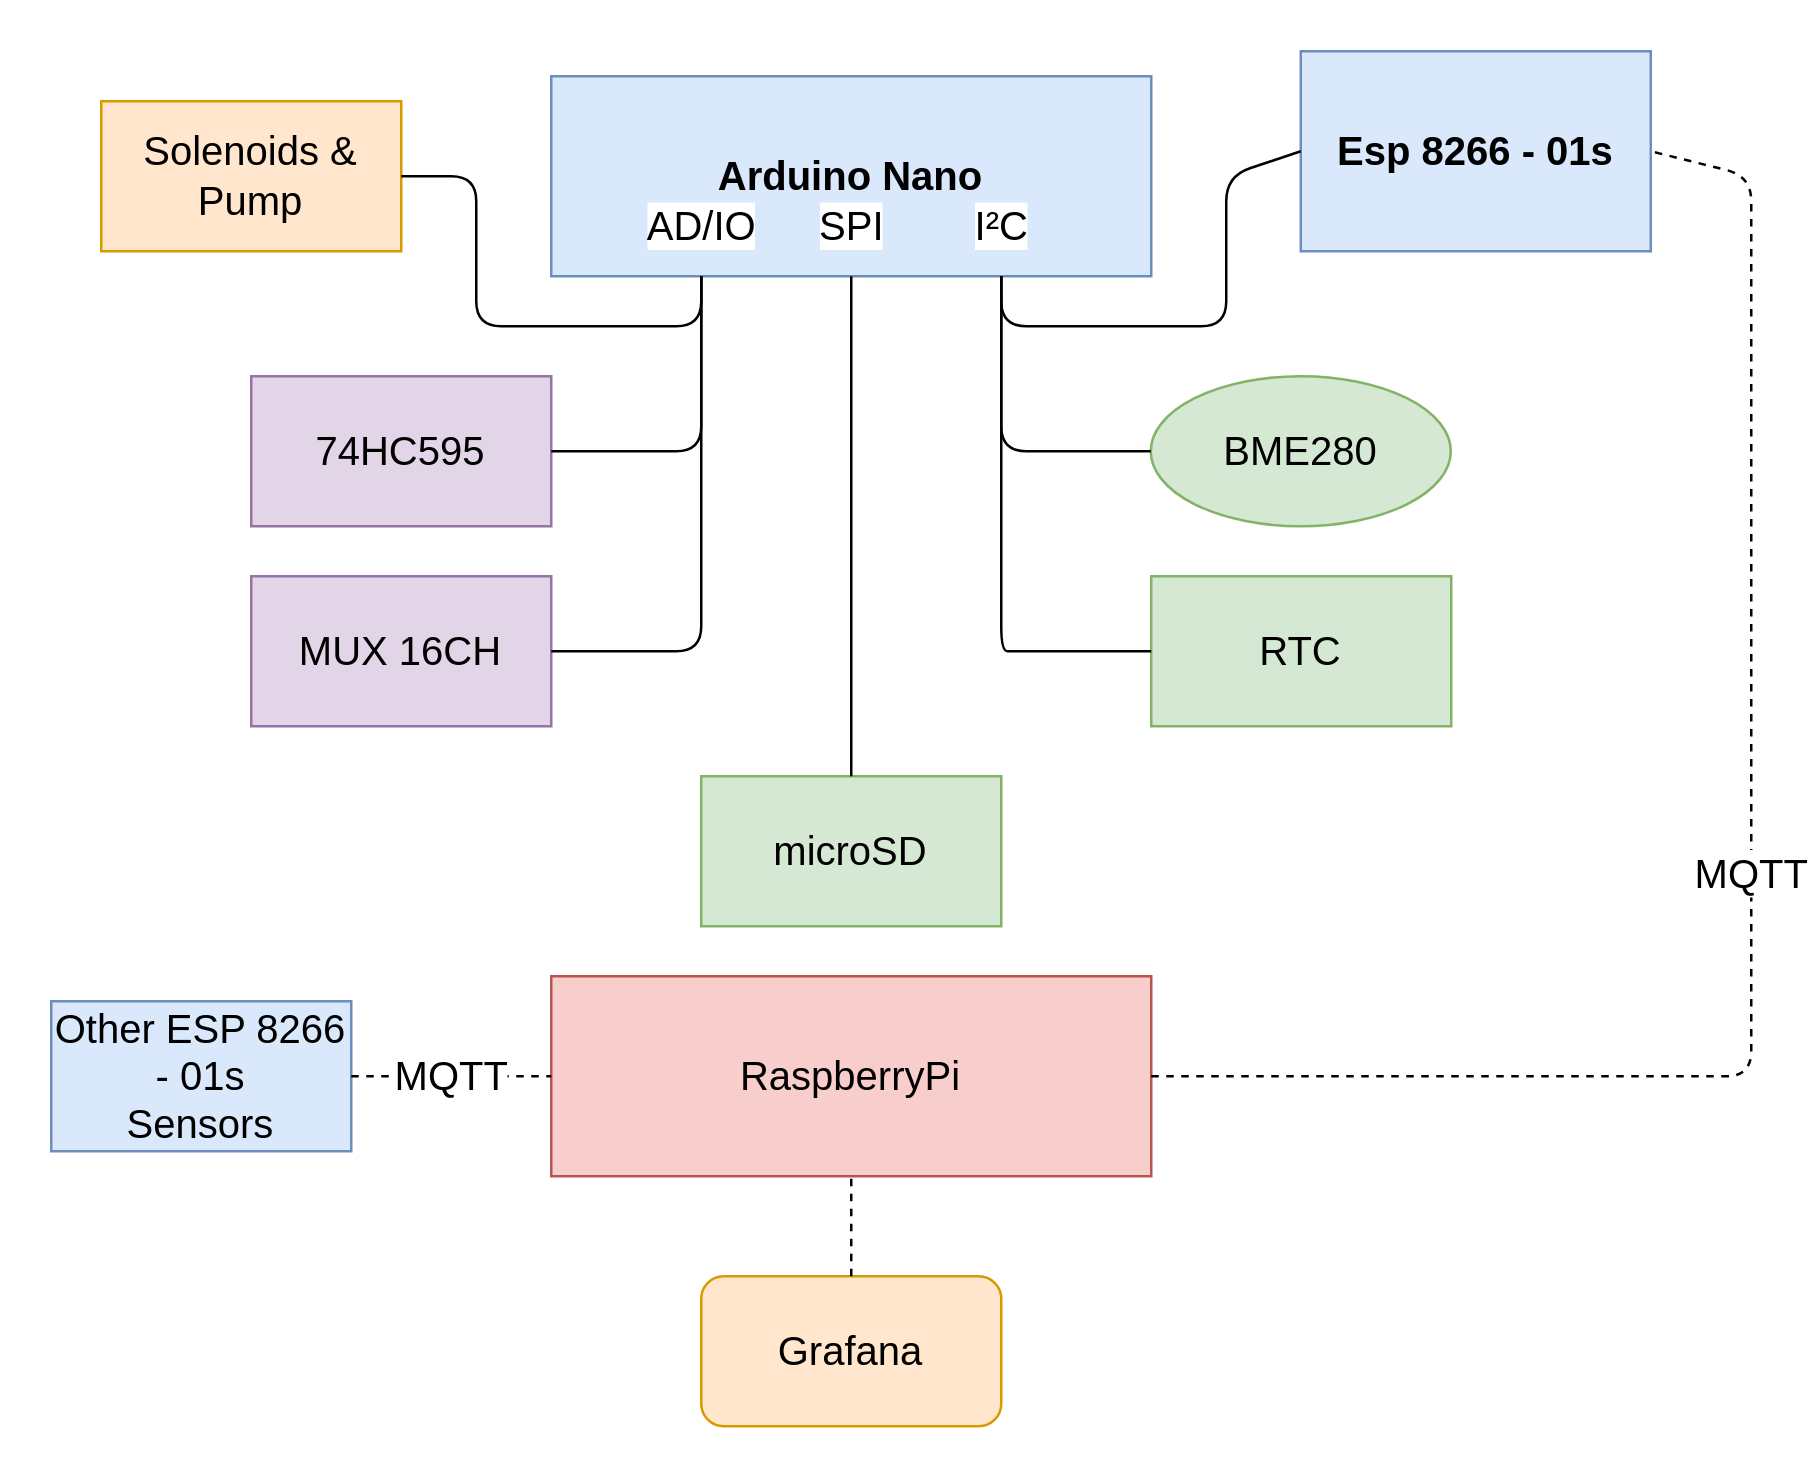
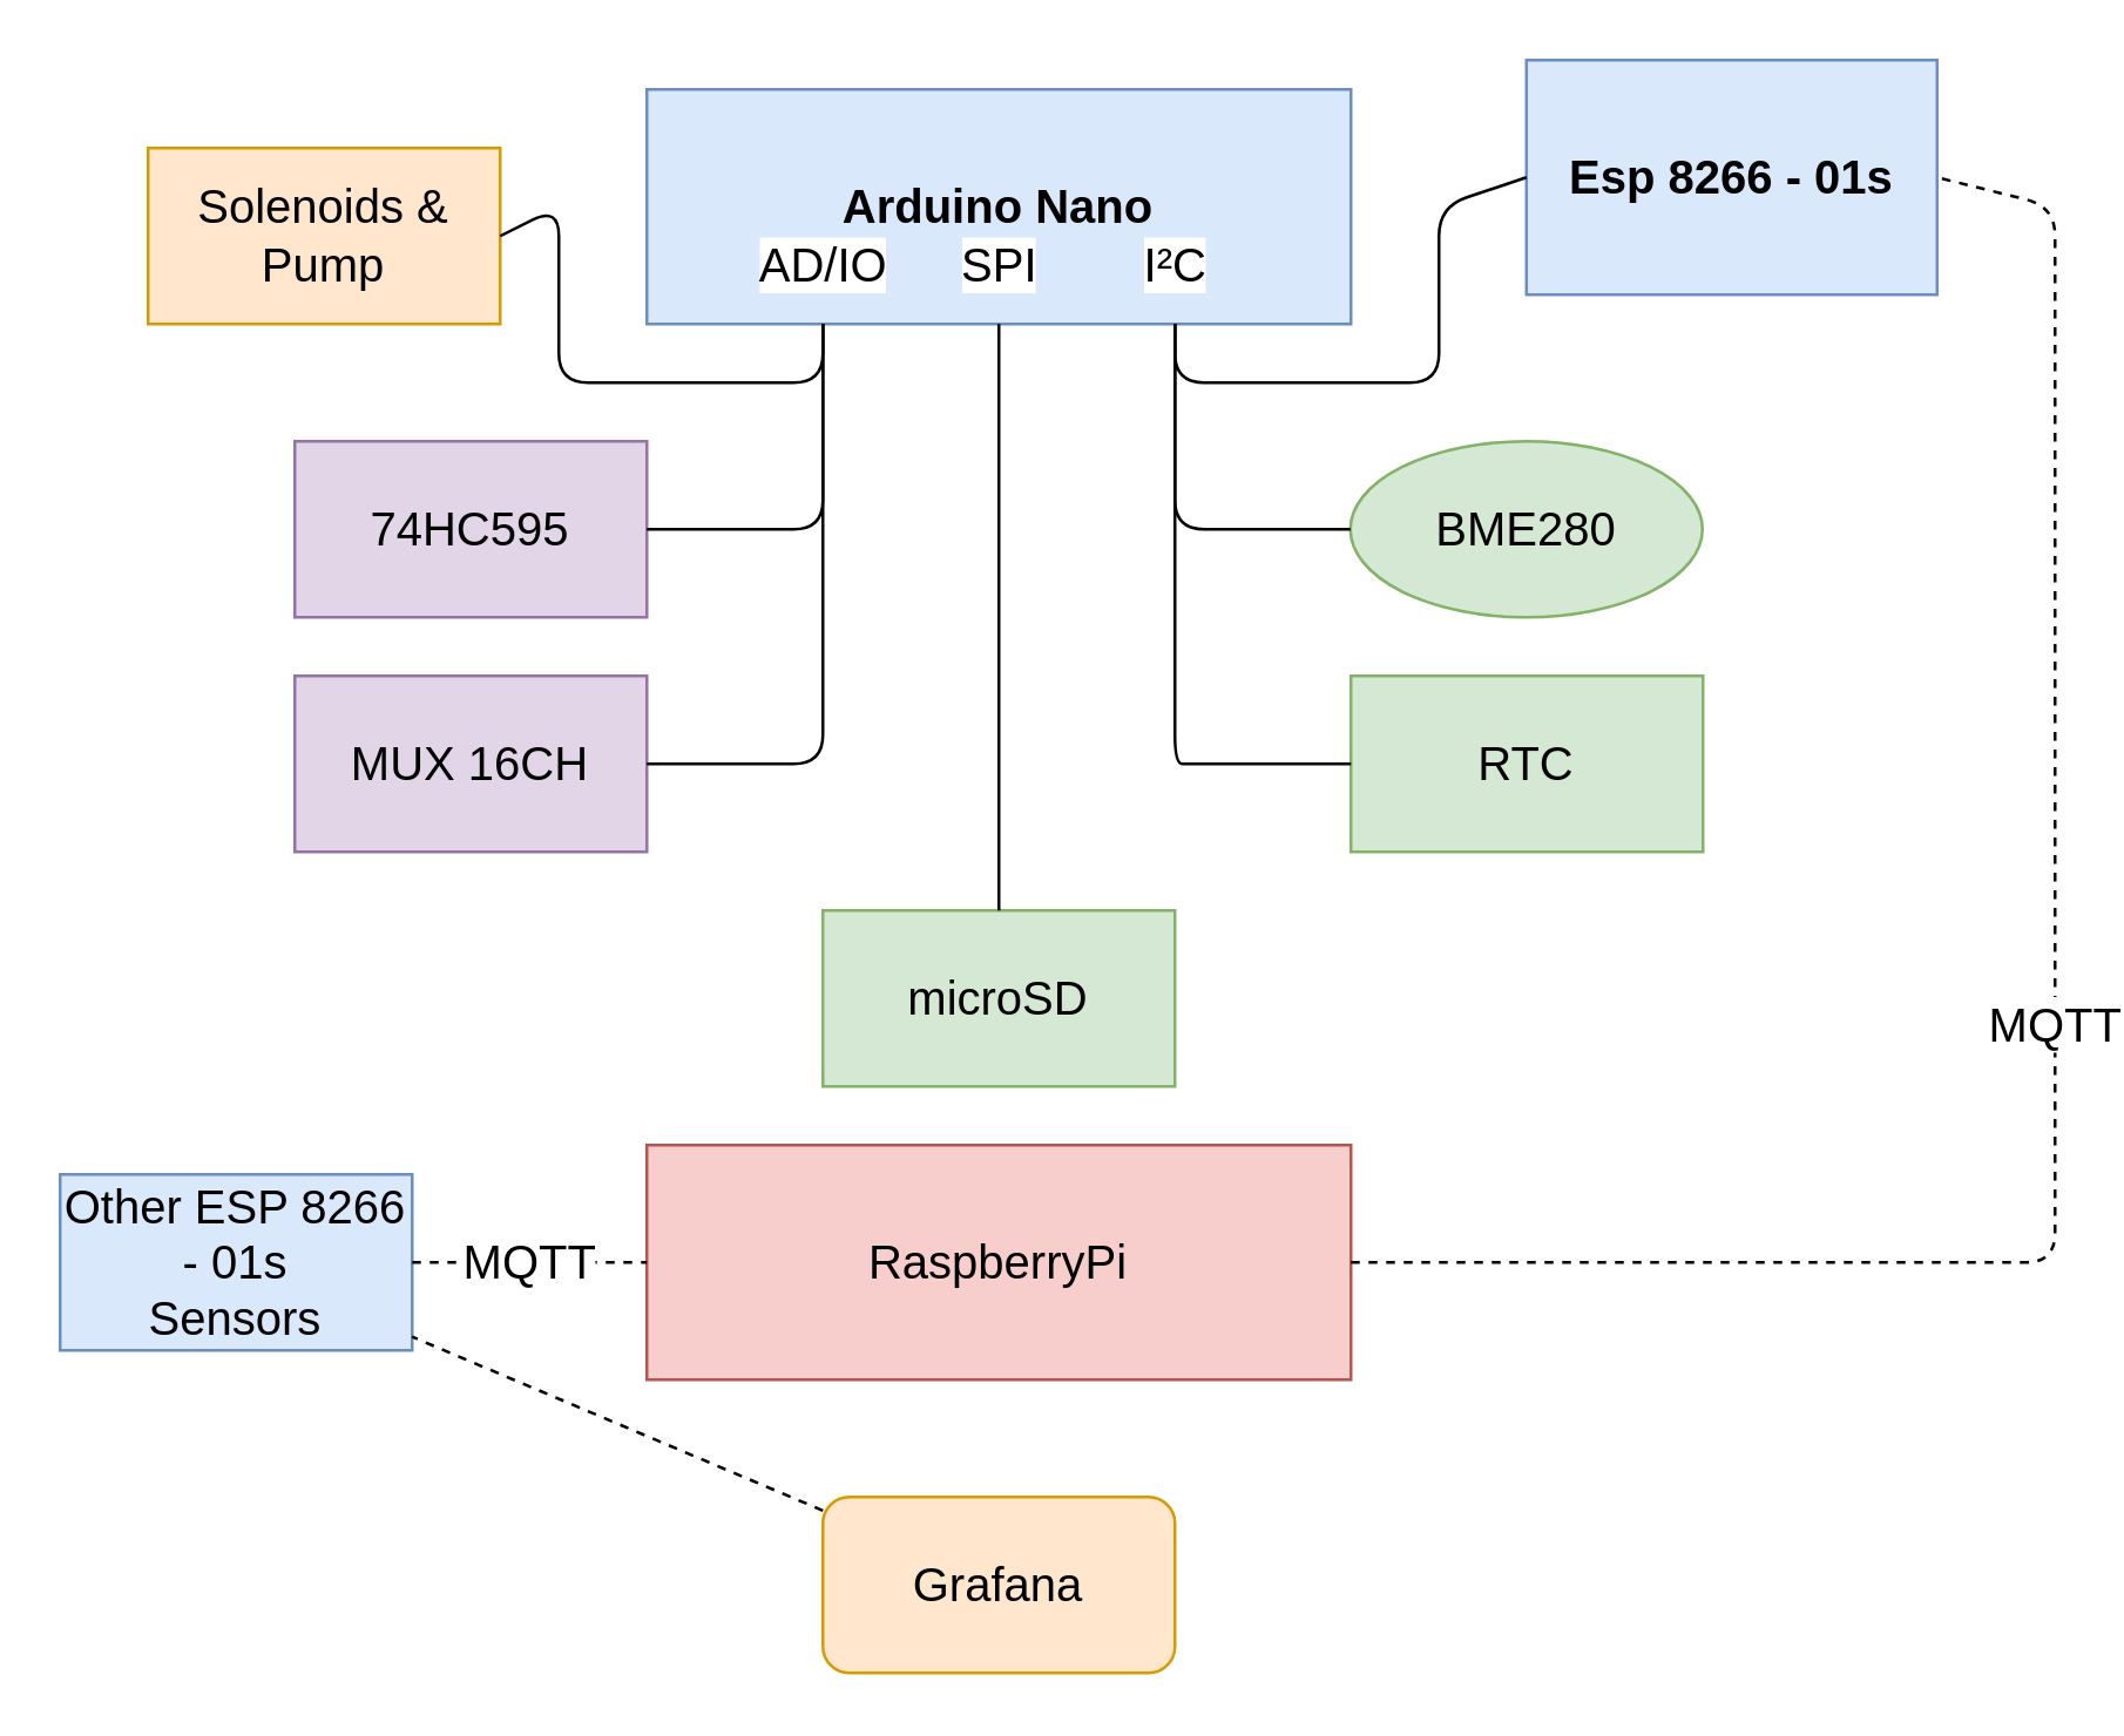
- <mxCell id="15" value="Solenoids &amp;amp; Pump" style="rounded=0;whiteSpace=wrap;html=1;fontSize=16;fillColor=#ffe6cc;strokeColor=#d79b00;" vertex="1" parent="1"><mxGeometry x="40" y="40" width="120" height="60" as="geometry" /></mxCell>
+ <mxCell id="15" value="Solenoids &amp;amp; Pump" style="rounded=0;whiteSpace=wrap;html=1;fontSize=16;fillColor=#ffe6cc;strokeColor=#d79b00;" vertex="1" parent="1"><mxGeometry x="50" y="50" width="120" height="60" as="geometry" /></mxCell>
- <mxCell id="22" value="" style="endArrow=none;dashed=1;html=1;fontSize=16;entryX=0.5;entryY=1;entryDx=0;entryDy=0;" edge="1" parent="1" source="21" target="17"><mxGeometry width="50" height="50" relative="1" as="geometry"><mxPoint x="320" y="510" as="sourcePoint" /><mxPoint x="350" y="480" as="targetPoint" /></mxGeometry></mxCell>
+ <mxCell id="22" value="" style="endArrow=none;dashed=1;html=1;fontSize=16;" edge="1" parent="1" source="21" target="19"><mxGeometry width="50" height="50" relative="1" as="geometry"><mxPoint x="320" y="510" as="sourcePoint" /><mxPoint x="350" y="480" as="targetPoint" /></mxGeometry></mxCell>
